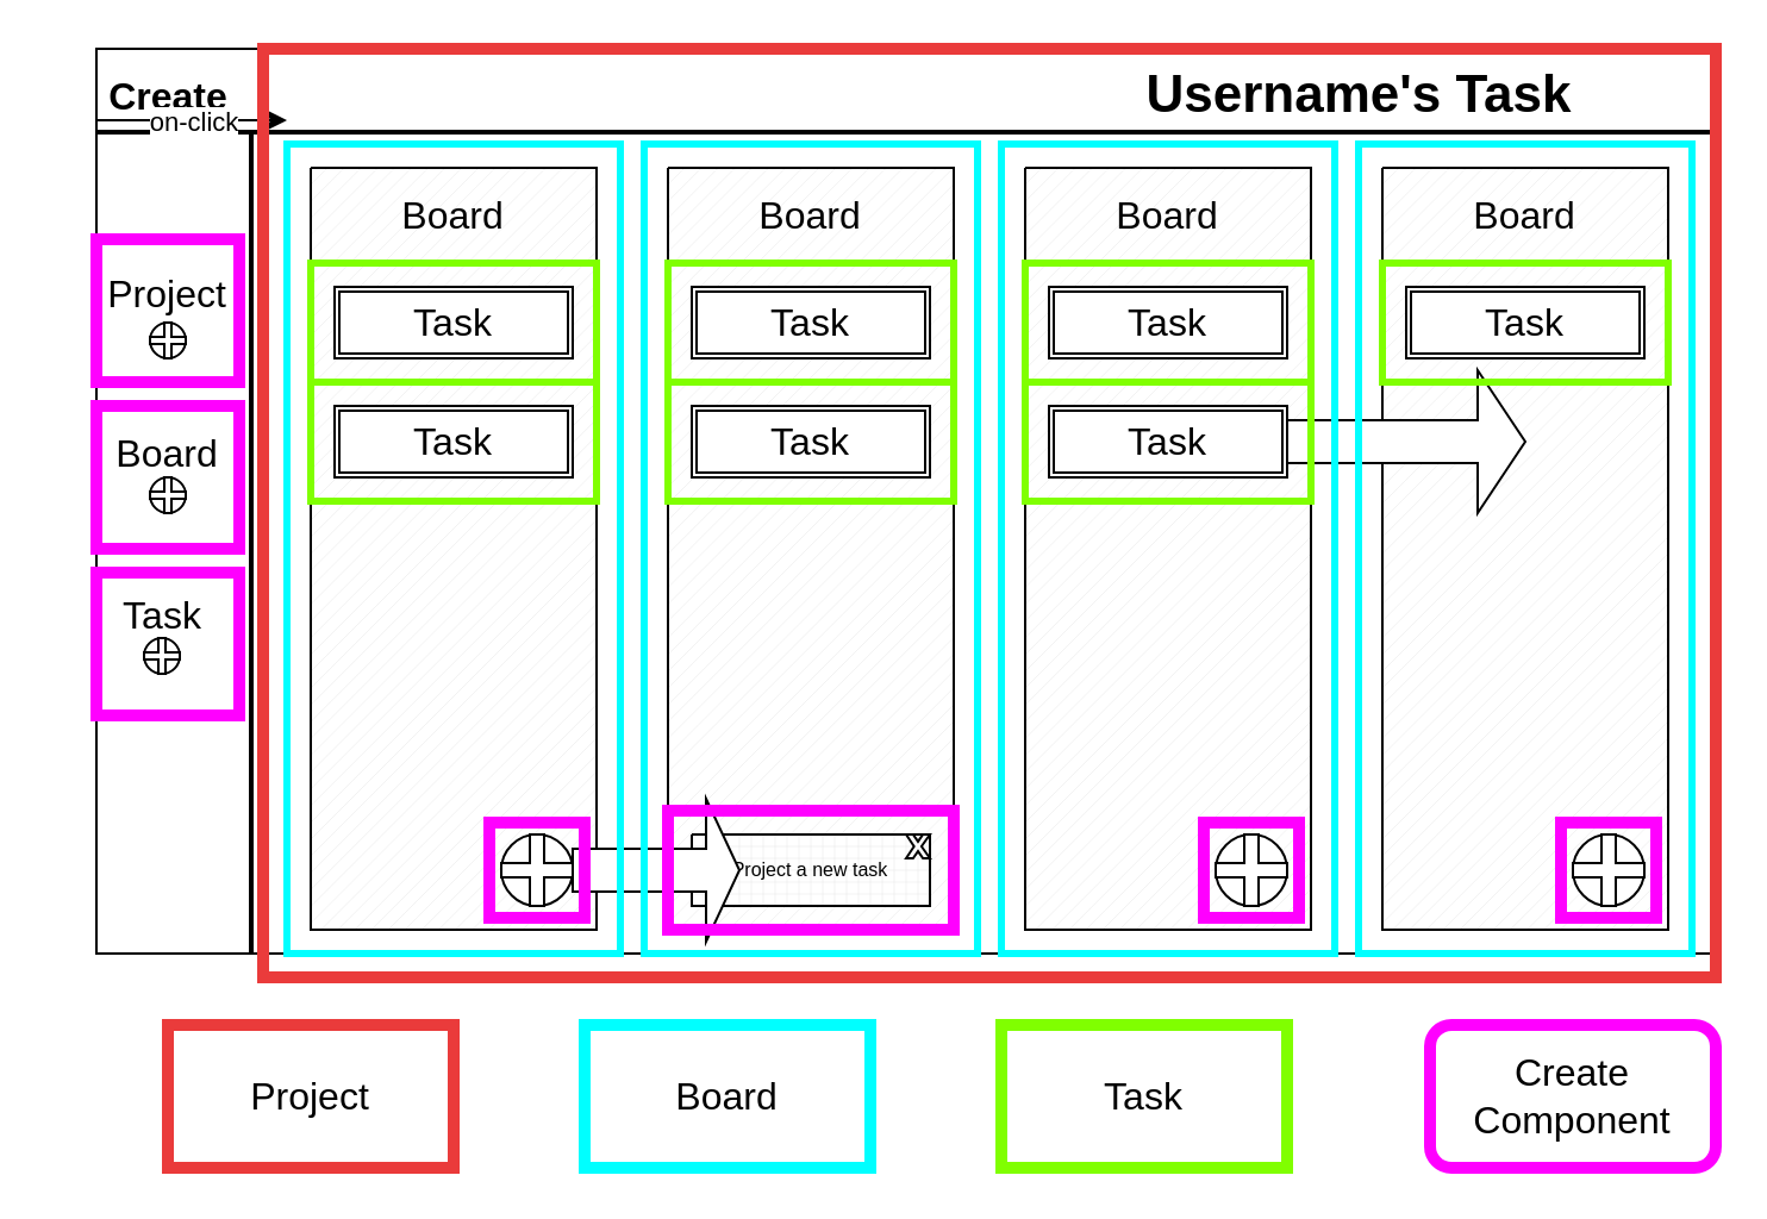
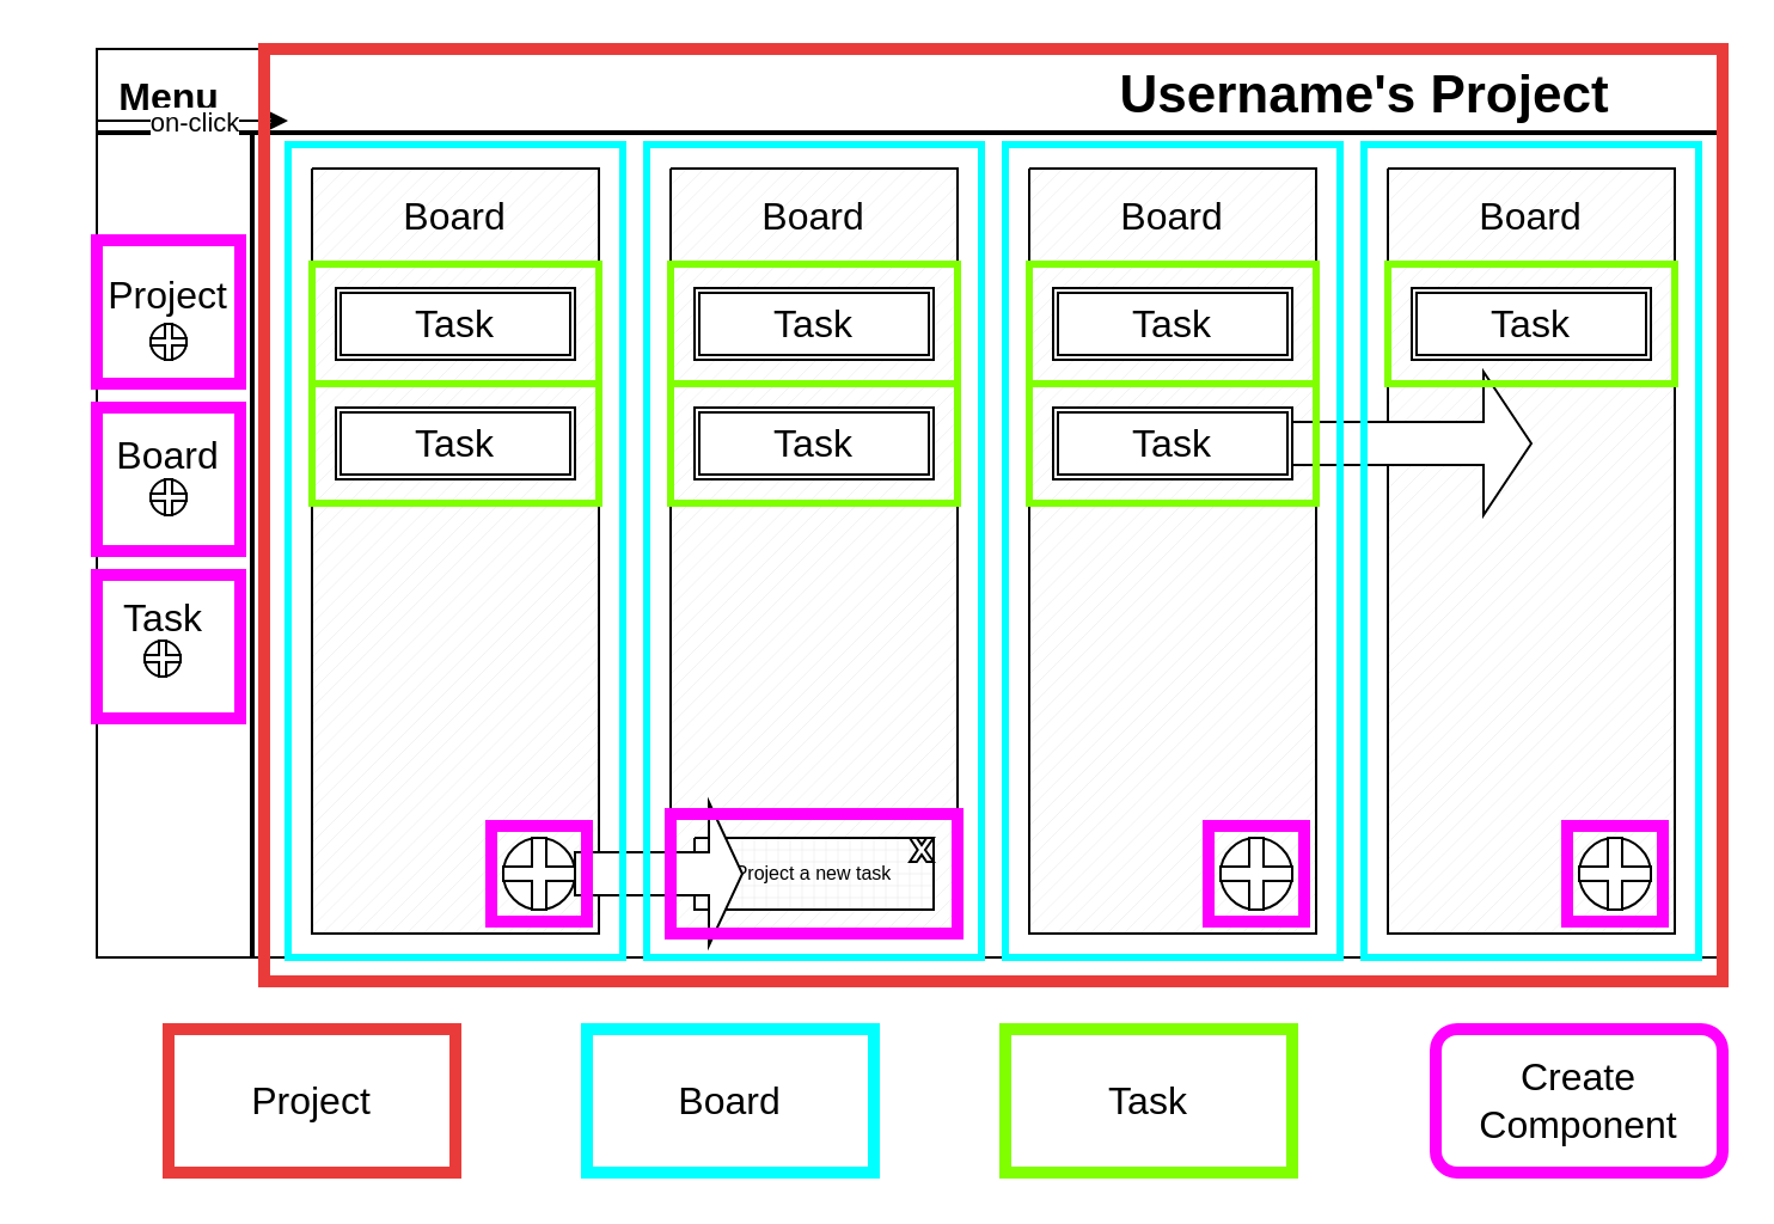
- <mxCell id="29" value="Create" style="text;strokeColor=none;fillColor=none;html=1;fontSize=16;fontStyle=1;verticalAlign=middle;align=center;" vertex="1" parent="1"><mxGeometry x="20" y="20" width="100" height="40" as="geometry" /></mxCell>
+ <mxCell id="29" value="Menu" style="text;strokeColor=none;fillColor=none;html=1;fontSize=16;fontStyle=1;verticalAlign=middle;align=center;" vertex="1" parent="1"><mxGeometry x="20" y="20" width="100" height="40" as="geometry" /></mxCell>
- <mxCell id="3" value="Username's Task" style="text;strokeColor=none;fillColor=none;html=1;fontSize=22;fontStyle=1;verticalAlign=middle;align=center;" vertex="1" parent="1"><mxGeometry x="460" y="20" width="220" height="40" as="geometry" /></mxCell>
+ <mxCell id="3" value="Username's Project" style="text;strokeColor=none;fillColor=none;html=1;fontSize=22;fontStyle=1;verticalAlign=middle;align=center;" vertex="1" parent="1"><mxGeometry x="460" y="20" width="220" height="40" as="geometry" /></mxCell>
